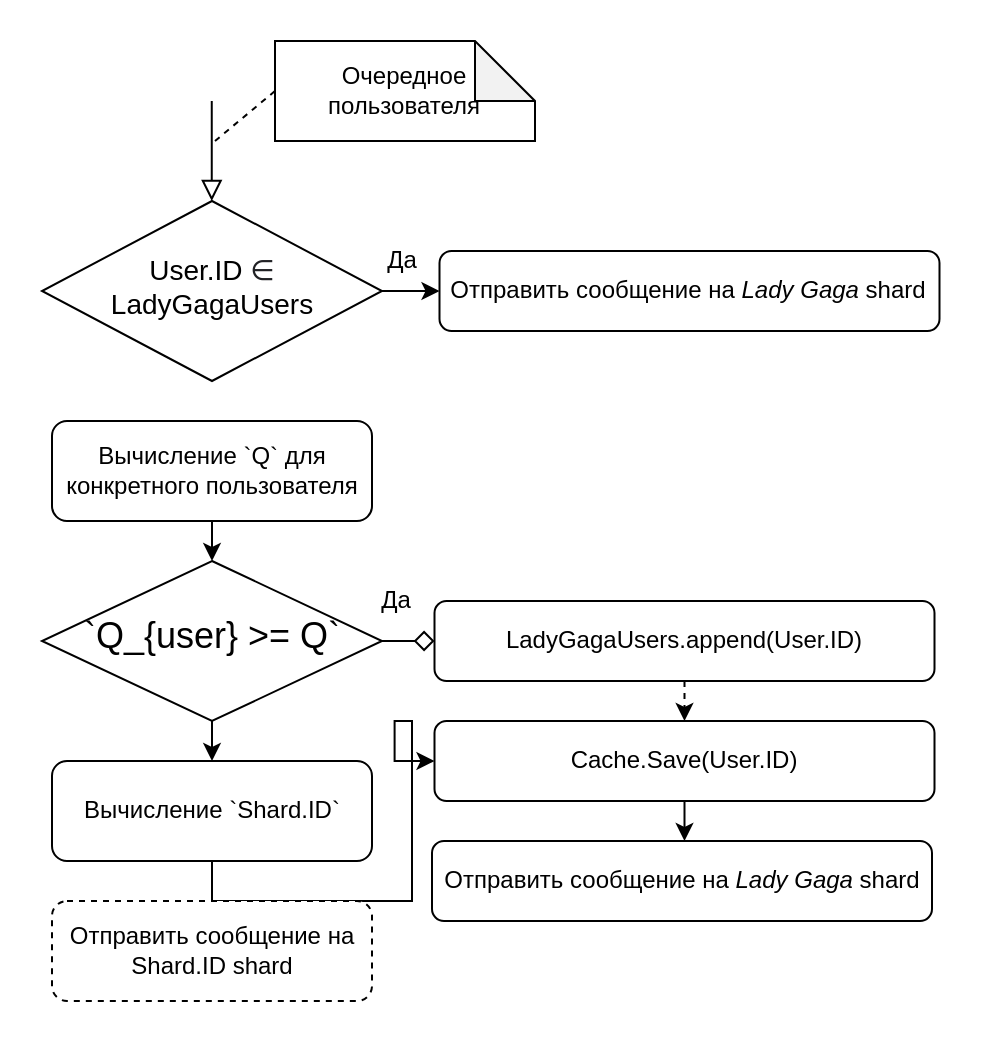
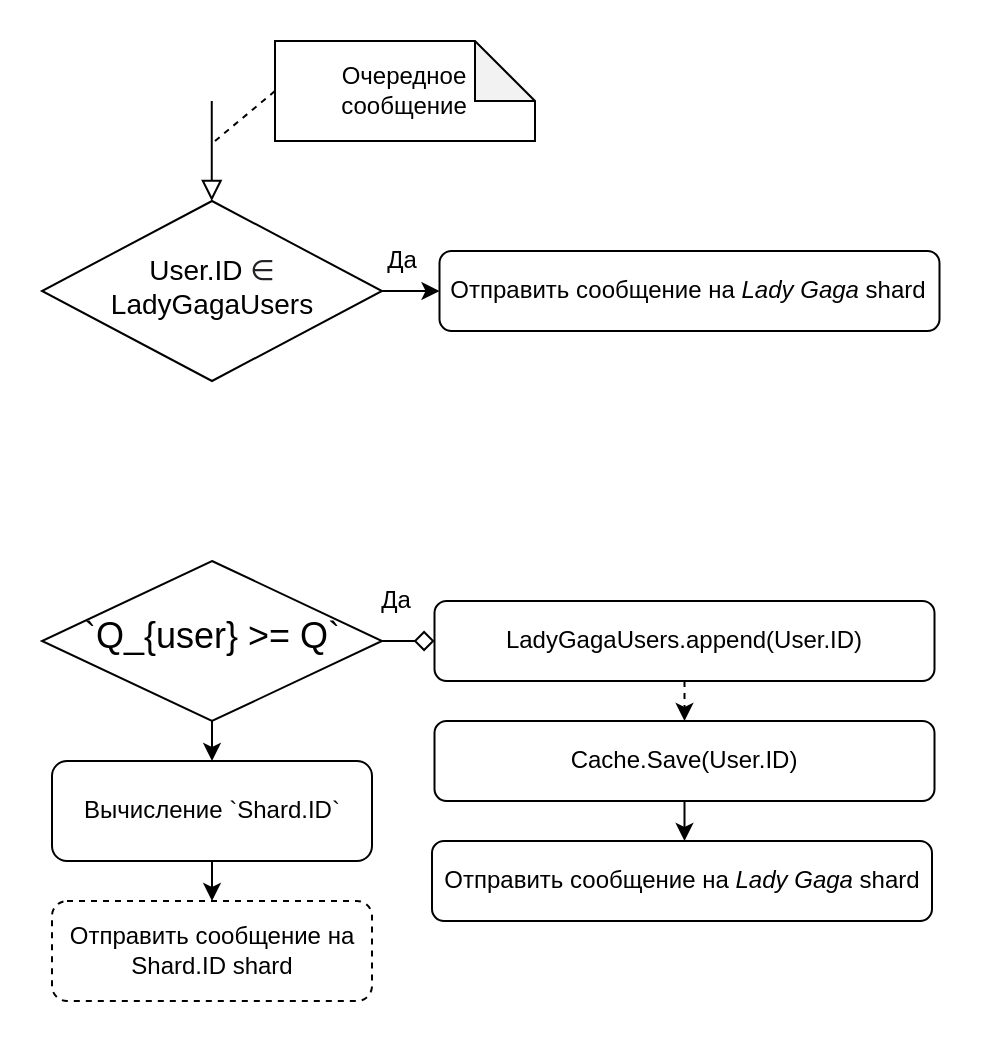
- <mxCell id="7" value="Очередное&lt;br&gt;пользователя" style="shape=note;whiteSpace=wrap;html=1;backgroundOutline=1;darkOpacity=0.05;" parent="1" vertex="1"><mxGeometry x="137" y="20" width="130" height="50" as="geometry" /></mxCell>
+ <mxCell id="7" value="Очередное&lt;br&gt;сообщение" style="shape=note;whiteSpace=wrap;html=1;backgroundOutline=1;darkOpacity=0.05;" parent="1" vertex="1"><mxGeometry x="137" y="20" width="130" height="50" as="geometry" /></mxCell>
- <mxCell id="6" value="Вычисление `Q` для конкретного пользователя" style="rounded=1;whiteSpace=wrap;html=1;fontSize=12;glass=0;strokeWidth=1;shadow=0;" parent="1" vertex="1"><mxGeometry x="25.5" y="210" width="160" height="50" as="geometry" /></mxCell>
- <mxCell id="5" style="edgeStyle=orthogonalEdgeStyle;rounded=0;orthogonalLoop=1;jettySize=auto;html=1;exitX=0.5;exitY=1;exitDx=0;exitDy=0;entryX=0.5;entryY=0;entryDx=0;entryDy=0;" parent="1" source="6" target="4" edge="1"><mxGeometry relative="1" as="geometry" /></mxCell>
- <mxCell id="20" style="edgeStyle=orthogonalEdgeStyle;rounded=0;orthogonalLoop=1;jettySize=auto;html=1;exitX=0.5;exitY=1;exitDx=0;exitDy=0;" parent="1" source="21" target="12" edge="1"><mxGeometry relative="1" as="geometry" /></mxCell>
+ <mxCell id="20" style="edgeStyle=orthogonalEdgeStyle;rounded=0;orthogonalLoop=1;jettySize=auto;html=1;exitX=0.5;exitY=1;exitDx=0;exitDy=0;entryX=0.5;entryY=0;entryDx=0;entryDy=0;" parent="1" source="21" target="22" edge="1"><mxGeometry relative="1" as="geometry" /></mxCell>
